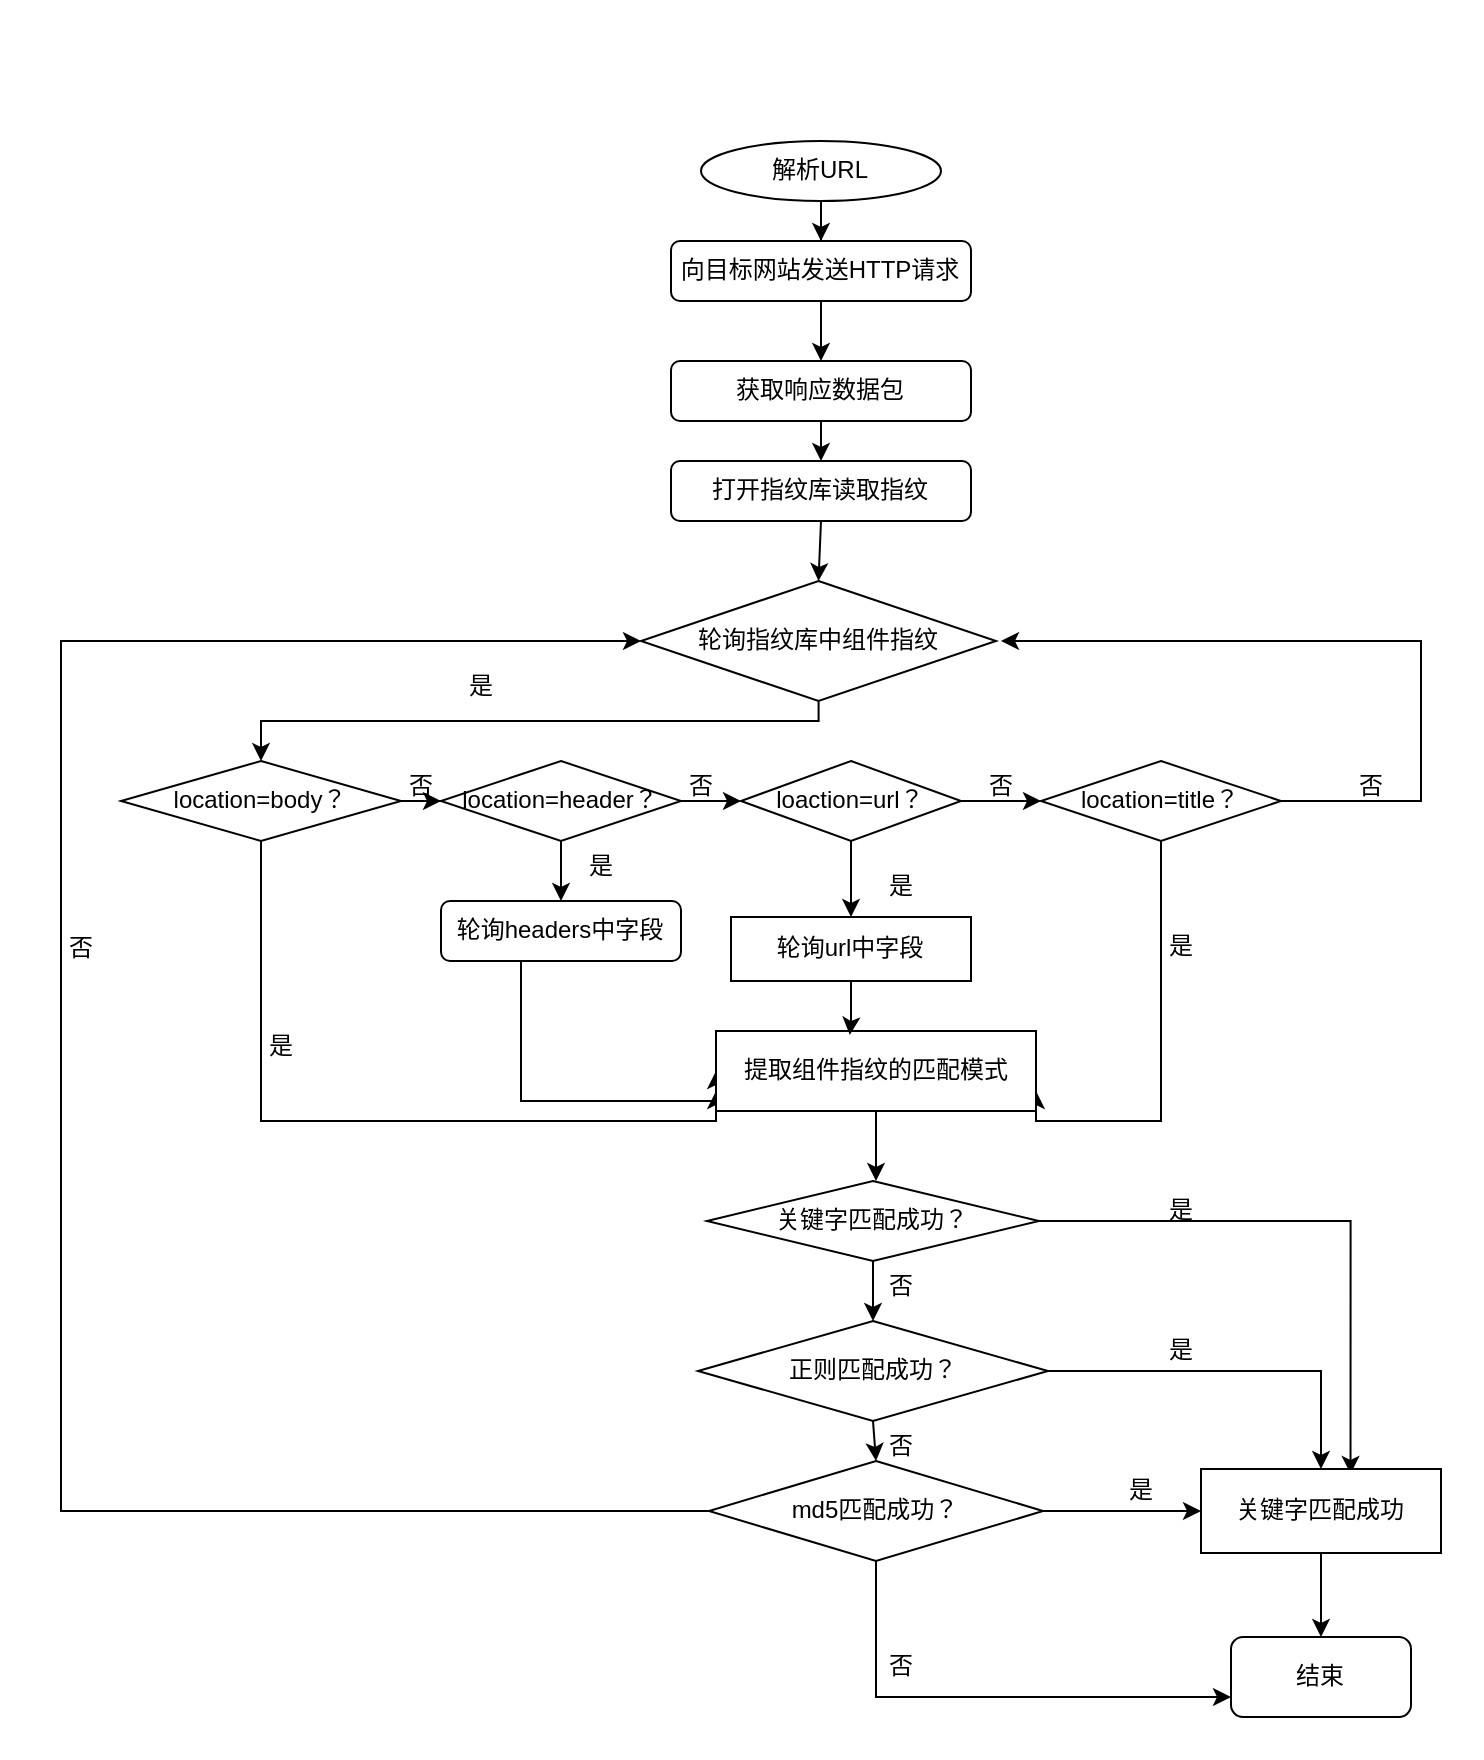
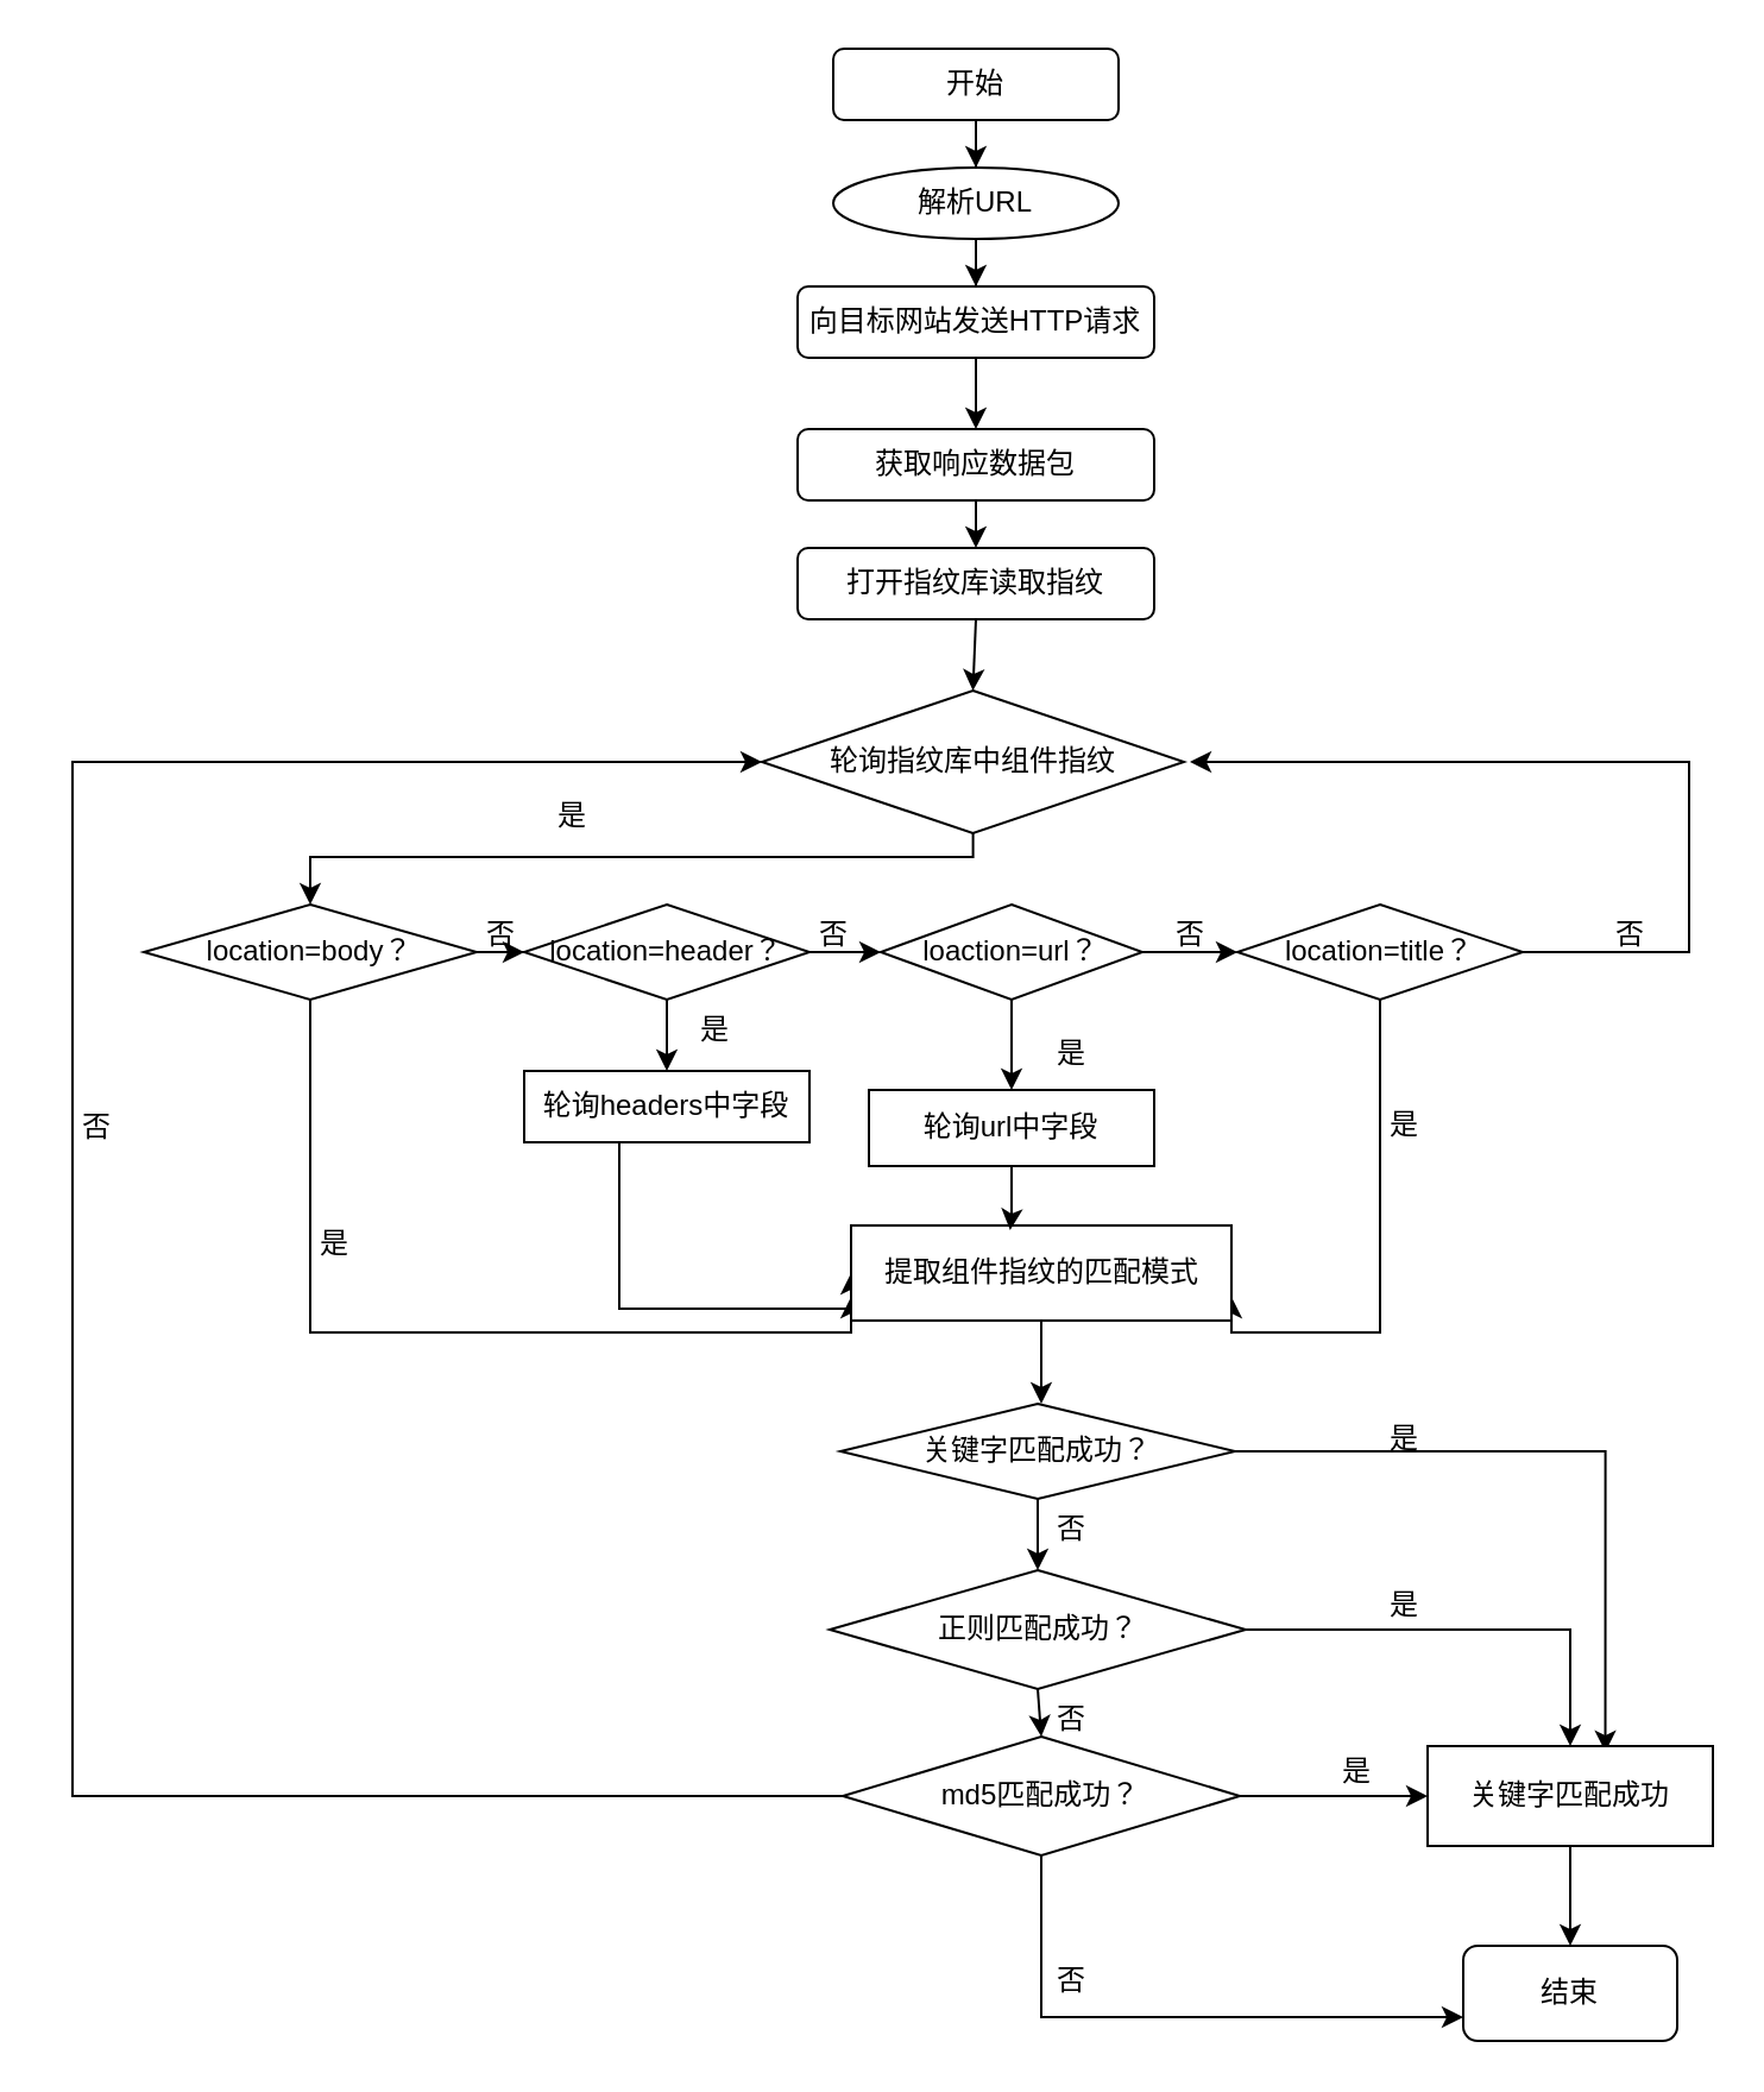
+ <mxCell id="3" value="开始" style="rounded=1;whiteSpace=wrap;html=1;" parent="1" vertex="1"><mxGeometry x="350" y="20" width="120" height="30" as="geometry" /></mxCell>
+ <mxCell id="2" style="edgeStyle=orthogonalEdgeStyle;rounded=0;orthogonalLoop=1;jettySize=auto;html=1;entryX=0.5;entryY=0;entryDx=0;entryDy=0;" parent="1" source="3" target="5" edge="1"><mxGeometry relative="1" as="geometry" /></mxCell>
- <mxCell id="24" value="轮询headers中字段" style="whiteSpace=wrap;html=1;rounded=1;" parent="1" vertex="1"><mxGeometry x="220" y="450" width="120" height="30" as="geometry" /></mxCell>
+ <mxCell id="24" value="轮询headers中字段" style="rounded=0;whiteSpace=wrap;html=1;" parent="1" vertex="1"><mxGeometry x="220" y="450" width="120" height="30" as="geometry" /></mxCell>
